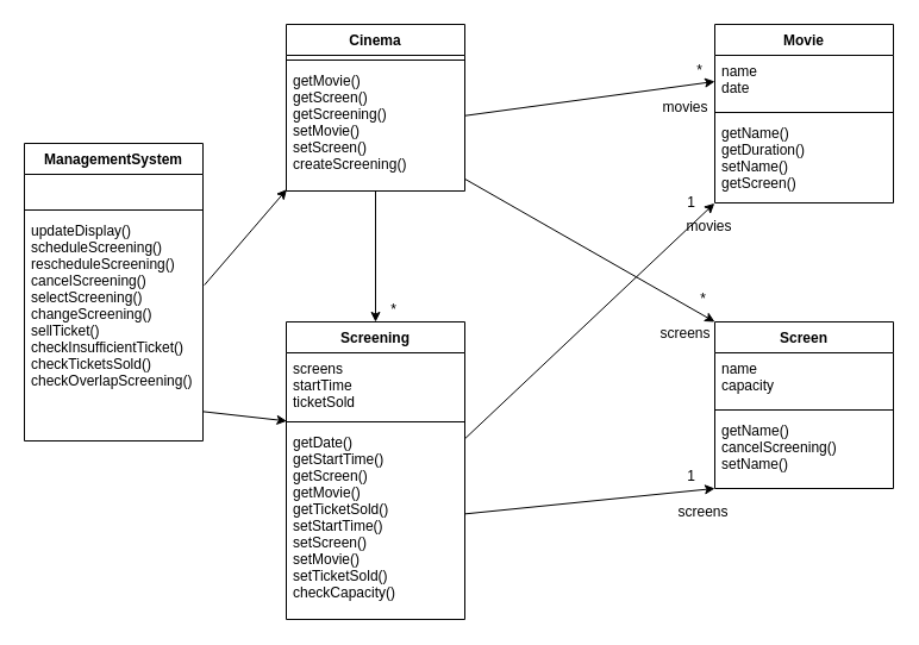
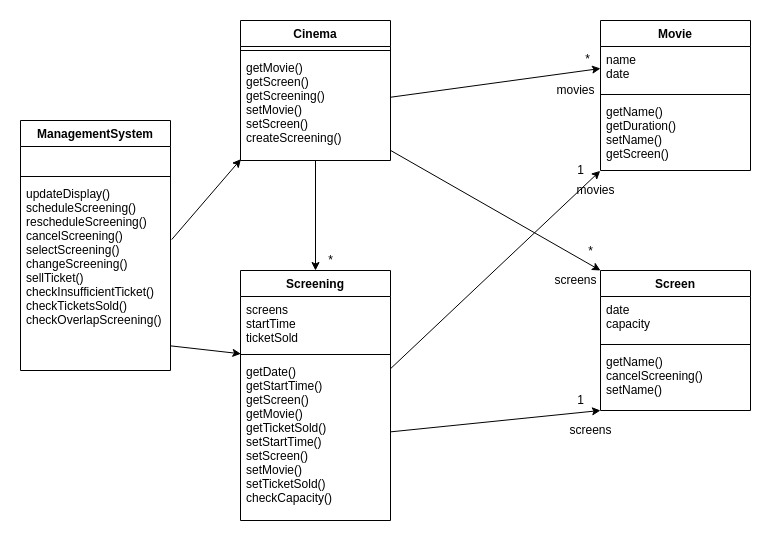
- <mxCell id="15" value="name&#10;capacity" style="text;strokeColor=none;fillColor=none;align=left;verticalAlign=top;spacingLeft=4;spacingRight=4;overflow=hidden;rotatable=0;points=[[0,0.5],[1,0.5]];portConstraint=eastwest;" parent="14" vertex="1"><mxGeometry y="26" width="150" height="44" as="geometry" /></mxCell>
+ <mxCell id="15" value="date&#10;capacity" style="text;strokeColor=none;fillColor=none;align=left;verticalAlign=top;spacingLeft=4;spacingRight=4;overflow=hidden;rotatable=0;points=[[0,0.5],[1,0.5]];portConstraint=eastwest;" parent="14" vertex="1"><mxGeometry y="26" width="150" height="44" as="geometry" /></mxCell>
